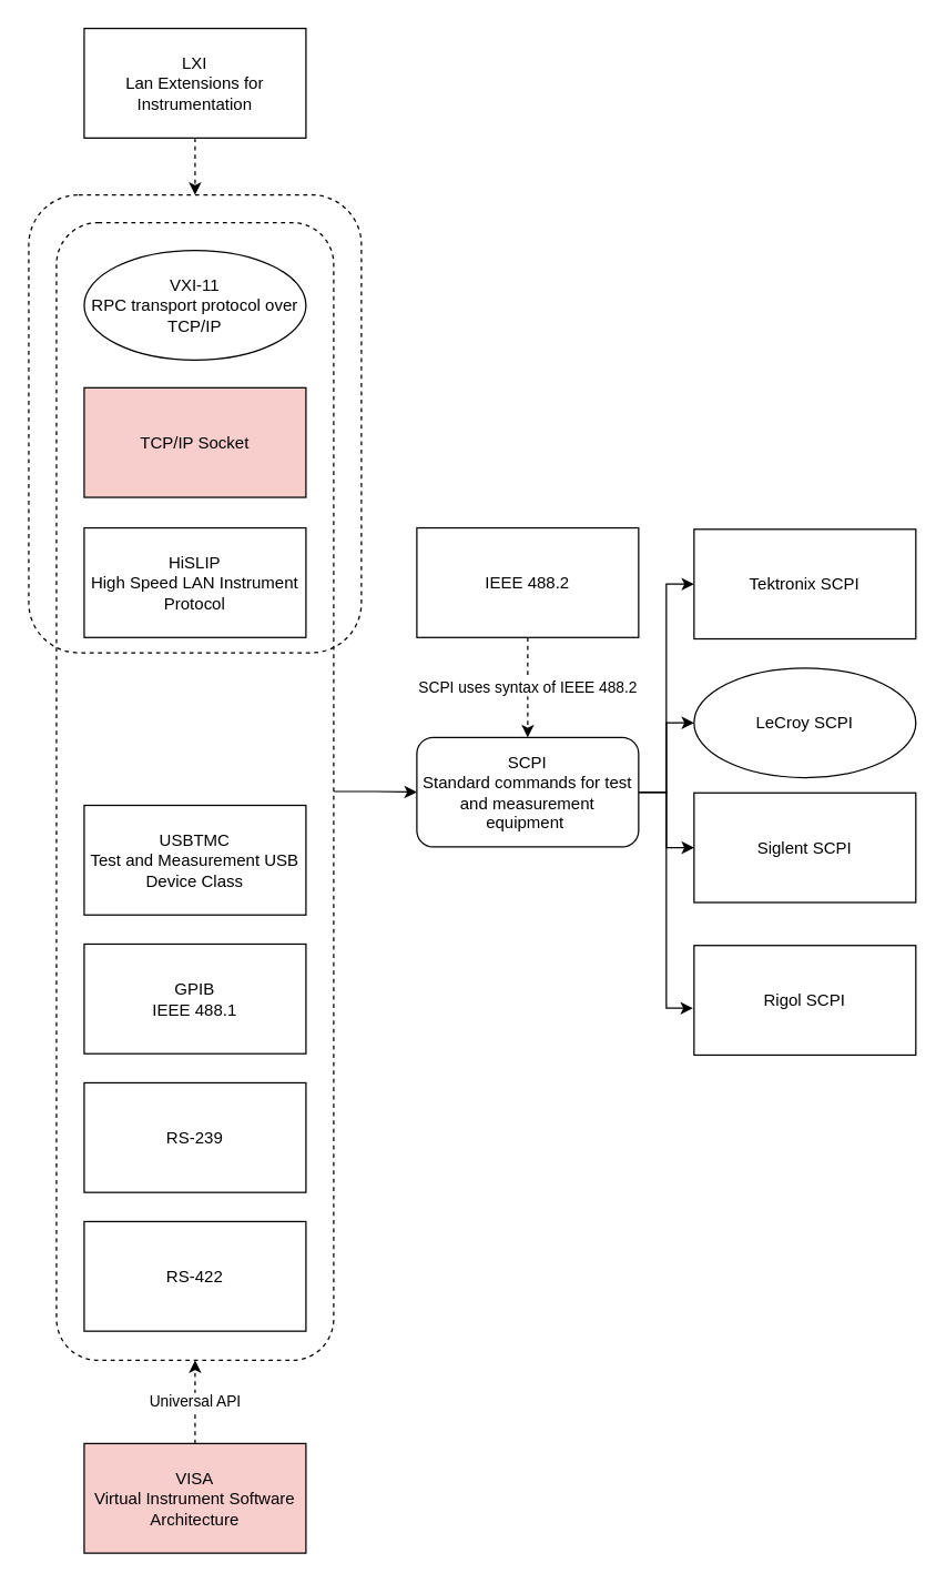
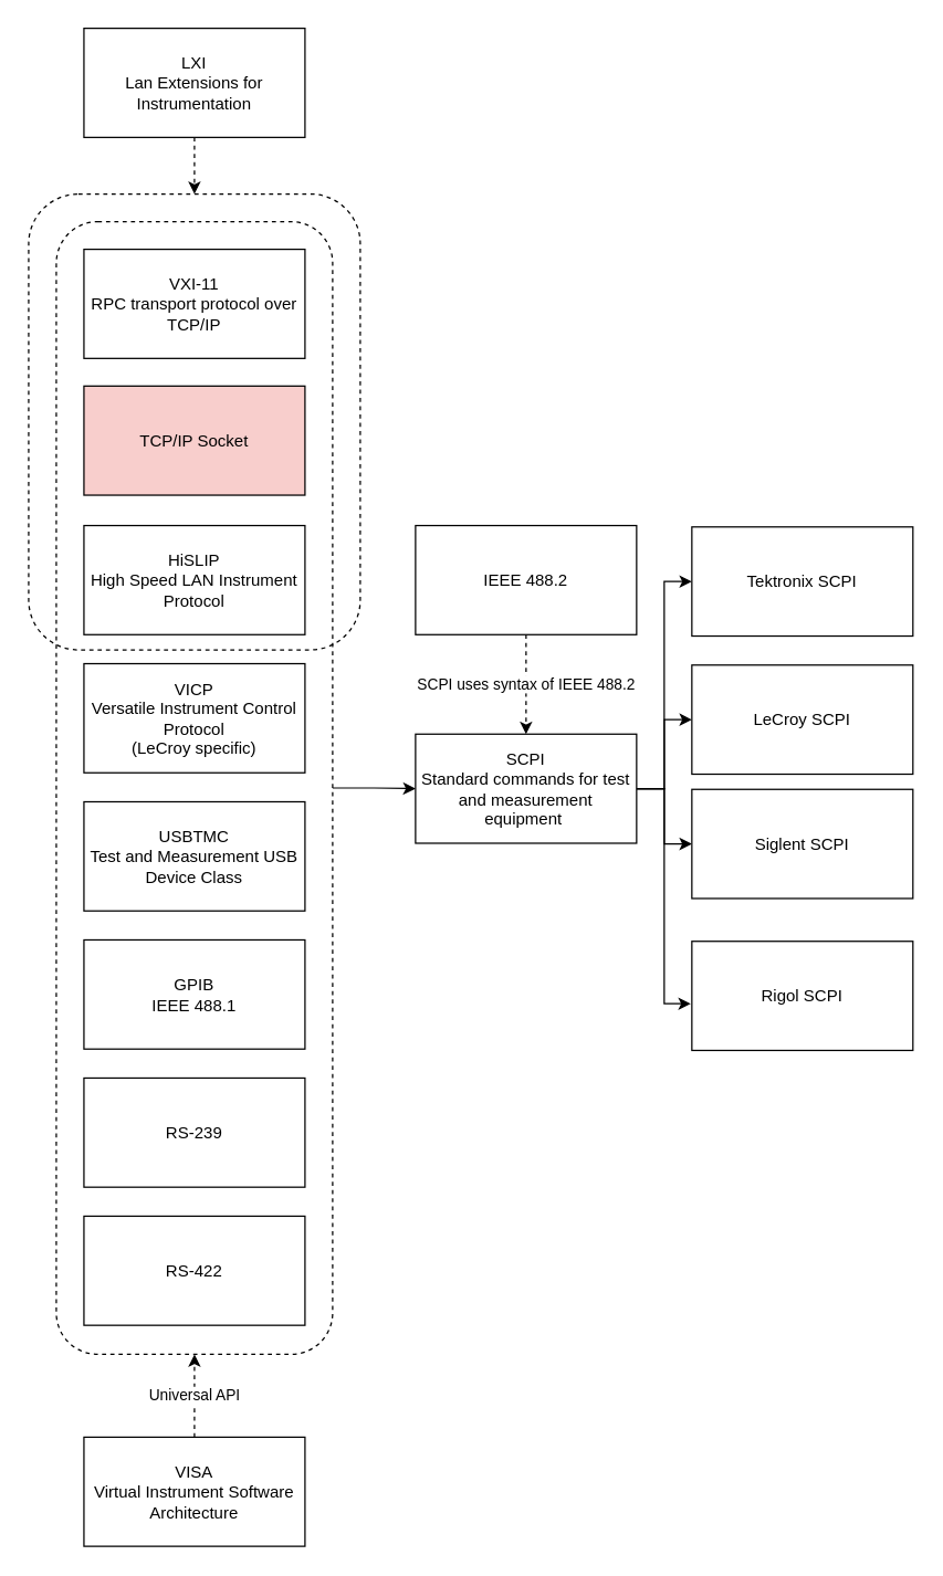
- <mxCell id="11" value="VXI-11&lt;br&gt;RPC transport protocol over TCP/IP" style="ellipse;whiteSpace=wrap;html=1;" parent="1" vertex="1"><mxGeometry x="60" y="180" width="160" height="79" as="geometry" /></mxCell>
+ <mxCell id="11" value="VXI-11&lt;br&gt;RPC transport protocol over TCP/IP" style="rounded=0;whiteSpace=wrap;html=1;" parent="1" vertex="1"><mxGeometry x="60" y="180" width="160" height="79" as="geometry" /></mxCell>
+ <mxCell id="19" value="VICP&lt;br&gt;Versatile Instrument Control Protocol&lt;br&gt;(LeCroy specific)" style="rounded=0;whiteSpace=wrap;html=1;" parent="1" vertex="1"><mxGeometry x="60" y="480" width="160" height="79" as="geometry" /></mxCell>
- <mxCell id="25" value="LeCroy SCPI" style="ellipse;whiteSpace=wrap;html=1;" parent="1" vertex="1"><mxGeometry x="500" y="481" width="160" height="79" as="geometry" /></mxCell>
+ <mxCell id="25" value="LeCroy SCPI" style="rounded=0;whiteSpace=wrap;html=1;" parent="1" vertex="1"><mxGeometry x="500" y="481" width="160" height="79" as="geometry" /></mxCell>
- <mxCell id="8" value="SCPI&lt;br&gt;Standard commands for test and measurement equipment&amp;nbsp;" style="whiteSpace=wrap;html=1;rounded=1;" parent="1" vertex="1"><mxGeometry x="300" y="531" width="160" height="79" as="geometry" /></mxCell>
+ <mxCell id="8" value="SCPI&lt;br&gt;Standard commands for test and measurement equipment&amp;nbsp;" style="rounded=0;whiteSpace=wrap;html=1;" parent="1" vertex="1"><mxGeometry x="300" y="531" width="160" height="79" as="geometry" /></mxCell>
- <mxCell id="16" value="VISA&lt;br&gt;Virtual Instrument Software Architecture" style="rounded=0;whiteSpace=wrap;html=1;fillColor=#f8cecc;" parent="1" vertex="1"><mxGeometry x="60" y="1040" width="160" height="79" as="geometry" /></mxCell>
+ <mxCell id="16" value="VISA&lt;br&gt;Virtual Instrument Software Architecture" style="rounded=0;whiteSpace=wrap;html=1;" parent="1" vertex="1"><mxGeometry x="60" y="1040" width="160" height="79" as="geometry" /></mxCell>
